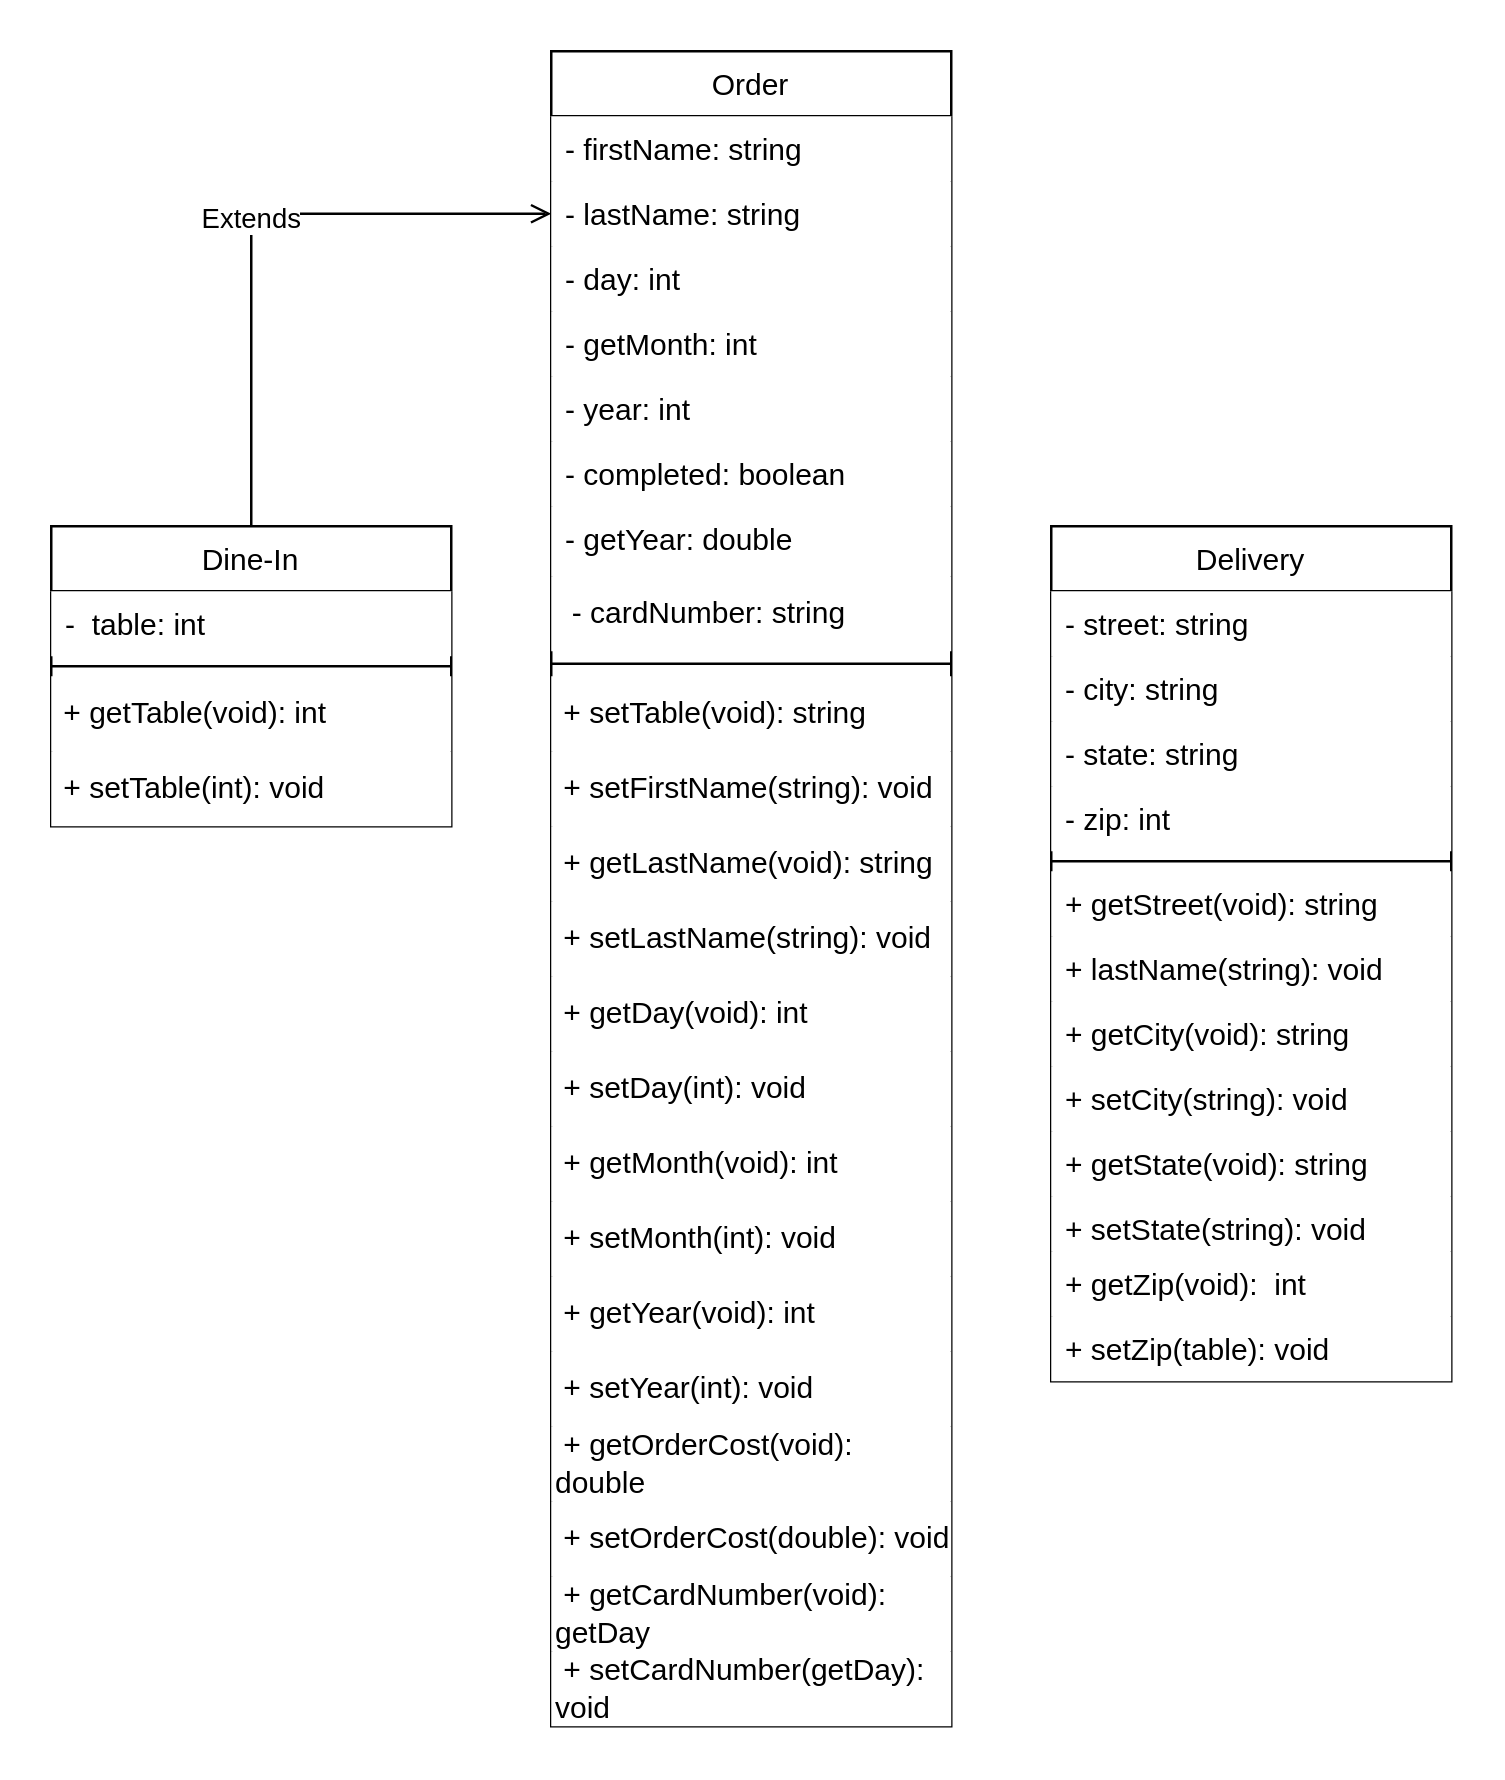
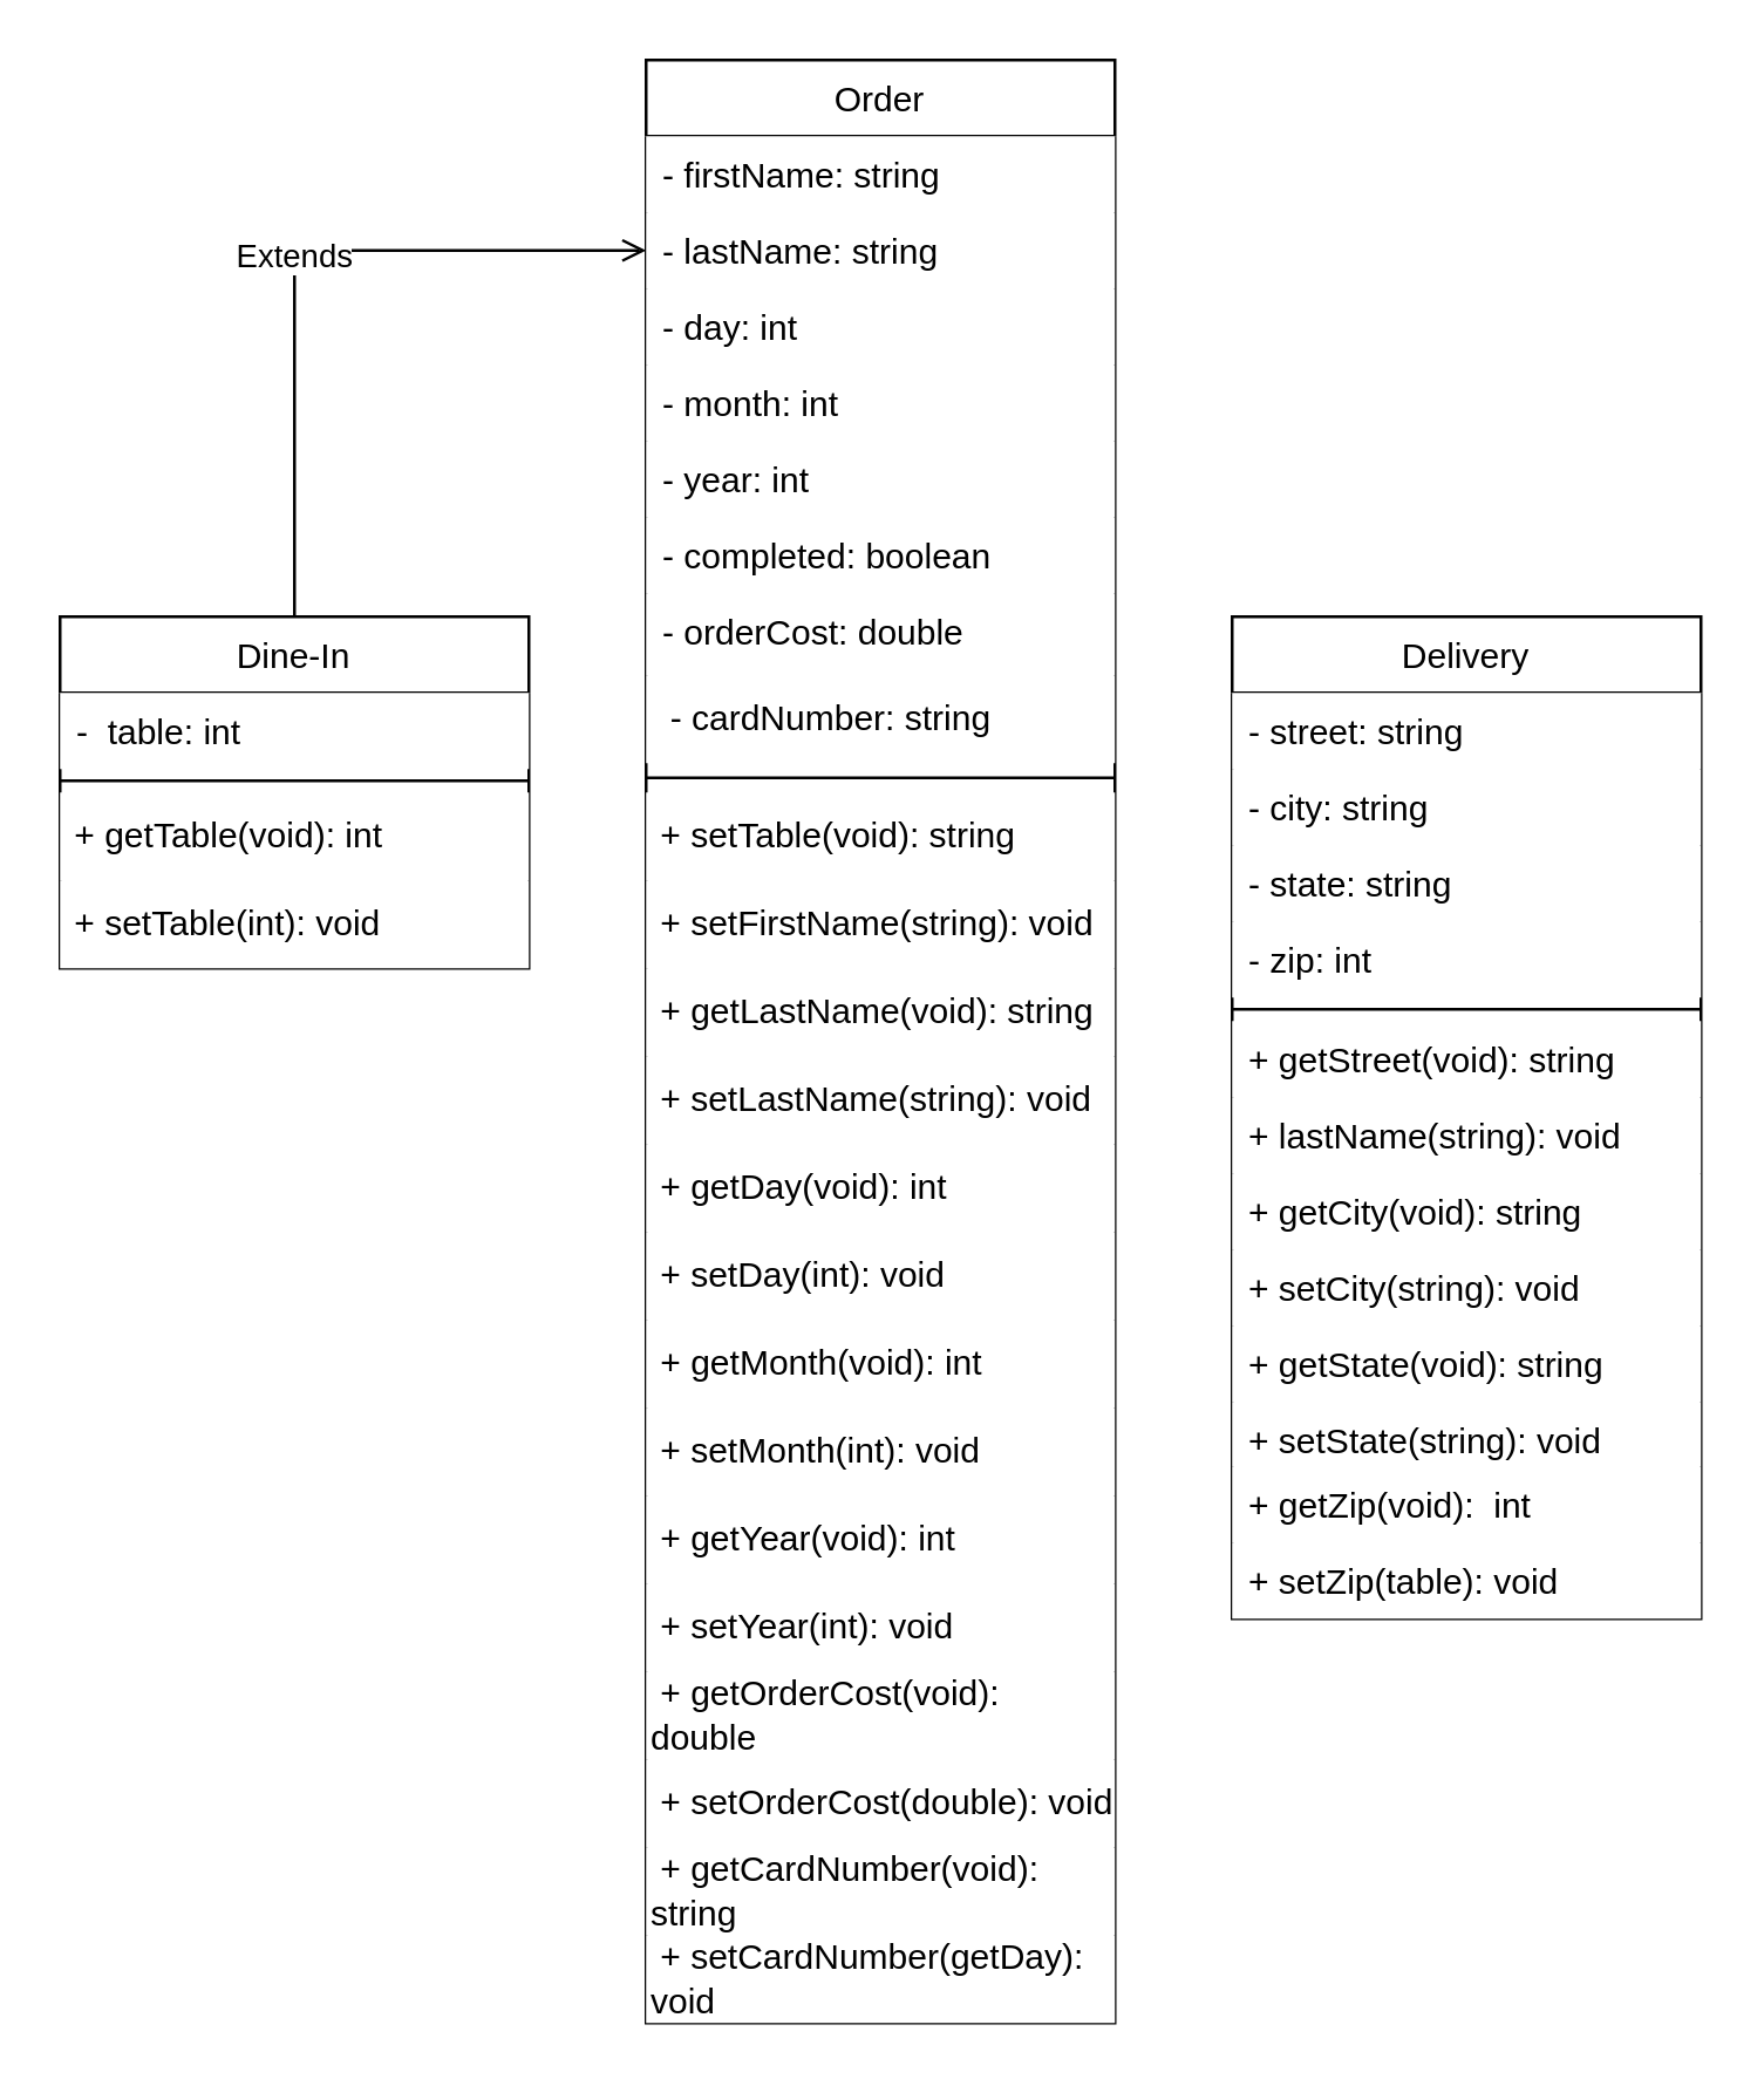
- <mxCell id="26" value="- getMonth: int" style="text;align=left;verticalAlign=top;spacingLeft=4;spacingRight=4;overflow=hidden;rotatable=0;points=[[0,0.5],[1,0.5]];portConstraint=eastwest;rounded=0;shadow=0;html=0;fillColor=default;" parent="22" vertex="1"><mxGeometry y="104" width="160" height="26" as="geometry" /></mxCell>
+ <mxCell id="26" value="- month: int" style="text;align=left;verticalAlign=top;spacingLeft=4;spacingRight=4;overflow=hidden;rotatable=0;points=[[0,0.5],[1,0.5]];portConstraint=eastwest;rounded=0;shadow=0;html=0;fillColor=default;" parent="22" vertex="1"><mxGeometry y="104" width="160" height="26" as="geometry" /></mxCell>
- <mxCell id="29" value="- getYear: double&#10;" style="text;align=left;verticalAlign=top;spacingLeft=4;spacingRight=4;overflow=hidden;rotatable=0;points=[[0,0.5],[1,0.5]];portConstraint=eastwest;fillColor=default;" parent="22" vertex="1"><mxGeometry y="182" width="160" height="28" as="geometry" /></mxCell>
+ <mxCell id="29" value="- orderCost: double&#10;" style="text;align=left;verticalAlign=top;spacingLeft=4;spacingRight=4;overflow=hidden;rotatable=0;points=[[0,0.5],[1,0.5]];portConstraint=eastwest;fillColor=default;" parent="22" vertex="1"><mxGeometry y="182" width="160" height="28" as="geometry" /></mxCell>
- <mxCell id="44" value="&amp;nbsp;+ getCardNumber(void): getDay" style="text;strokeColor=none;align=left;fillColor=default;html=1;verticalAlign=middle;whiteSpace=wrap;rounded=0;" parent="22" vertex="1"><mxGeometry y="610" width="160" height="30" as="geometry" /></mxCell>
+ <mxCell id="44" value="&amp;nbsp;+ getCardNumber(void): string" style="text;strokeColor=none;align=left;fillColor=default;html=1;verticalAlign=middle;whiteSpace=wrap;rounded=0;" parent="22" vertex="1"><mxGeometry y="610" width="160" height="30" as="geometry" /></mxCell>
